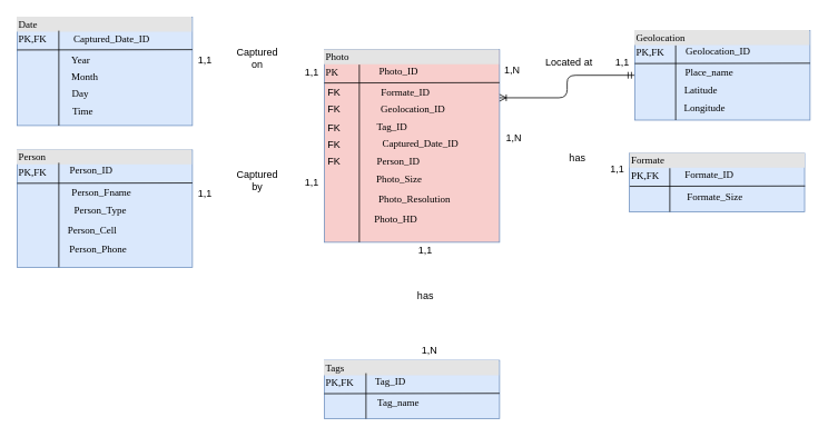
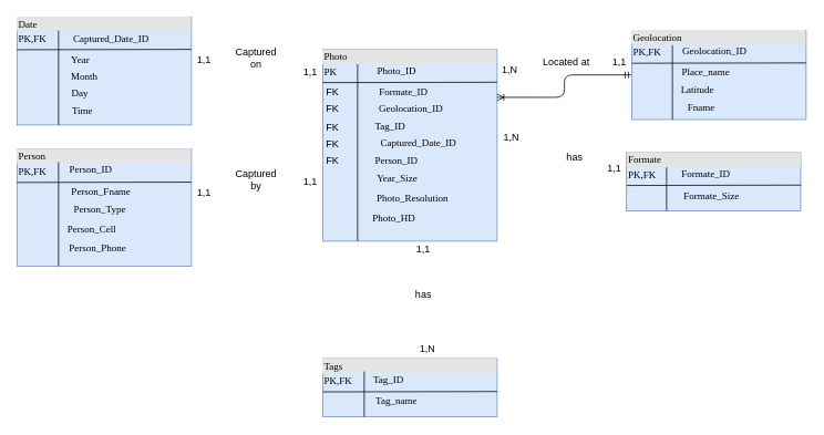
- <mxCell id="55" value="&lt;div style=&quot;text-align: left&quot;&gt;&lt;span&gt;&lt;font face=&quot;verdana&quot;&gt;Longitude&lt;/font&gt;&lt;/span&gt;&lt;/div&gt;" style="text;html=1;strokeColor=none;fillColor=none;align=center;verticalAlign=middle;whiteSpace=wrap;rounded=0;" parent="1" vertex="1"><mxGeometry x="809" y="119.3" width="70" height="20" as="geometry" /></mxCell>
+ <mxCell id="55" value="&lt;div style=&quot;text-align: left&quot;&gt;&lt;span&gt;&lt;font face=&quot;verdana&quot;&gt;Fname&lt;/font&gt;&lt;/span&gt;&lt;/div&gt;" style="text;html=1;strokeColor=none;fillColor=none;align=center;verticalAlign=middle;whiteSpace=wrap;rounded=0;" parent="1" vertex="1"><mxGeometry x="809" y="119.3" width="70" height="20" as="geometry" /></mxCell>
- <mxCell id="2" value="&lt;div style=&quot;box-sizing: border-box ; width: 100% ; background: #e4e4e4 ; padding: 2px&quot;&gt;Photo&lt;/div&gt;&lt;table style=&quot;width: 100% ; font-size: 1em&quot; cellpadding=&quot;2&quot; cellspacing=&quot;0&quot;&gt;&lt;tbody&gt;&lt;tr&gt;&lt;td&gt;PK&lt;/td&gt;&lt;td&gt;&lt;br&gt;&lt;/td&gt;&lt;/tr&gt;&lt;tr&gt;&lt;td&gt;&lt;br&gt;&lt;/td&gt;&lt;td&gt;&lt;br&gt;&lt;/td&gt;&lt;/tr&gt;&lt;tr&gt;&lt;td&gt;&lt;br&gt;&lt;/td&gt;&lt;td&gt;&lt;br&gt;&lt;br&gt;&lt;/td&gt;&lt;/tr&gt;&lt;tr&gt;&lt;td&gt;&lt;br&gt;&lt;/td&gt;&lt;td&gt;&lt;br&gt;&lt;br&gt;&lt;/td&gt;&lt;/tr&gt;&lt;tr&gt;&lt;td&gt;&lt;br&gt;&lt;/td&gt;&lt;td&gt;&lt;br&gt;&lt;/td&gt;&lt;/tr&gt;&lt;tr&gt;&lt;td&gt;&lt;br&gt;&lt;/td&gt;&lt;td&gt;&lt;/td&gt;&lt;/tr&gt;&lt;/tbody&gt;&lt;/table&gt;" style="verticalAlign=top;align=left;overflow=fill;html=1;rounded=0;shadow=0;comic=0;labelBackgroundColor=none;strokeWidth=1;fontFamily=Verdana;fontSize=12;fillColor=#f8cecc;strokeColor=#6c8ebf;" parent="1" vertex="1"><mxGeometry x="388" y="59" width="210" height="231" as="geometry" /></mxCell>
+ <mxCell id="2" value="&lt;div style=&quot;box-sizing: border-box ; width: 100% ; background: #e4e4e4 ; padding: 2px&quot;&gt;Photo&lt;/div&gt;&lt;table style=&quot;width: 100% ; font-size: 1em&quot; cellpadding=&quot;2&quot; cellspacing=&quot;0&quot;&gt;&lt;tbody&gt;&lt;tr&gt;&lt;td&gt;PK&lt;/td&gt;&lt;td&gt;&lt;br&gt;&lt;/td&gt;&lt;/tr&gt;&lt;tr&gt;&lt;td&gt;&lt;br&gt;&lt;/td&gt;&lt;td&gt;&lt;br&gt;&lt;/td&gt;&lt;/tr&gt;&lt;tr&gt;&lt;td&gt;&lt;br&gt;&lt;/td&gt;&lt;td&gt;&lt;br&gt;&lt;br&gt;&lt;/td&gt;&lt;/tr&gt;&lt;tr&gt;&lt;td&gt;&lt;br&gt;&lt;/td&gt;&lt;td&gt;&lt;br&gt;&lt;br&gt;&lt;/td&gt;&lt;/tr&gt;&lt;tr&gt;&lt;td&gt;&lt;br&gt;&lt;/td&gt;&lt;td&gt;&lt;br&gt;&lt;/td&gt;&lt;/tr&gt;&lt;tr&gt;&lt;td&gt;&lt;br&gt;&lt;/td&gt;&lt;td&gt;&lt;/td&gt;&lt;/tr&gt;&lt;/tbody&gt;&lt;/table&gt;" style="verticalAlign=top;align=left;overflow=fill;html=1;rounded=0;shadow=0;comic=0;labelBackgroundColor=none;strokeWidth=1;fontFamily=Verdana;fontSize=12;fillColor=#dae8fc;strokeColor=#6c8ebf;" parent="1" vertex="1"><mxGeometry x="388" y="59" width="210" height="231" as="geometry" /></mxCell>
- <mxCell id="65" value="&lt;span style=&quot;font-family: &amp;#34;verdana&amp;#34; ; text-align: left&quot;&gt;Photo_Size&lt;/span&gt;" style="text;html=1;strokeColor=none;fillColor=none;align=center;verticalAlign=middle;whiteSpace=wrap;rounded=0;" vertex="1" parent="1"><mxGeometry x="439" y="205.3" width="78" height="20" as="geometry" /></mxCell>
+ <mxCell id="65" value="&lt;span style=&quot;font-family: &amp;#34;verdana&amp;#34; ; text-align: left&quot;&gt;Year_Size&lt;/span&gt;" style="text;html=1;strokeColor=none;fillColor=none;align=center;verticalAlign=middle;whiteSpace=wrap;rounded=0;" vertex="1" parent="1"><mxGeometry x="439" y="205.3" width="78" height="20" as="geometry" /></mxCell>
